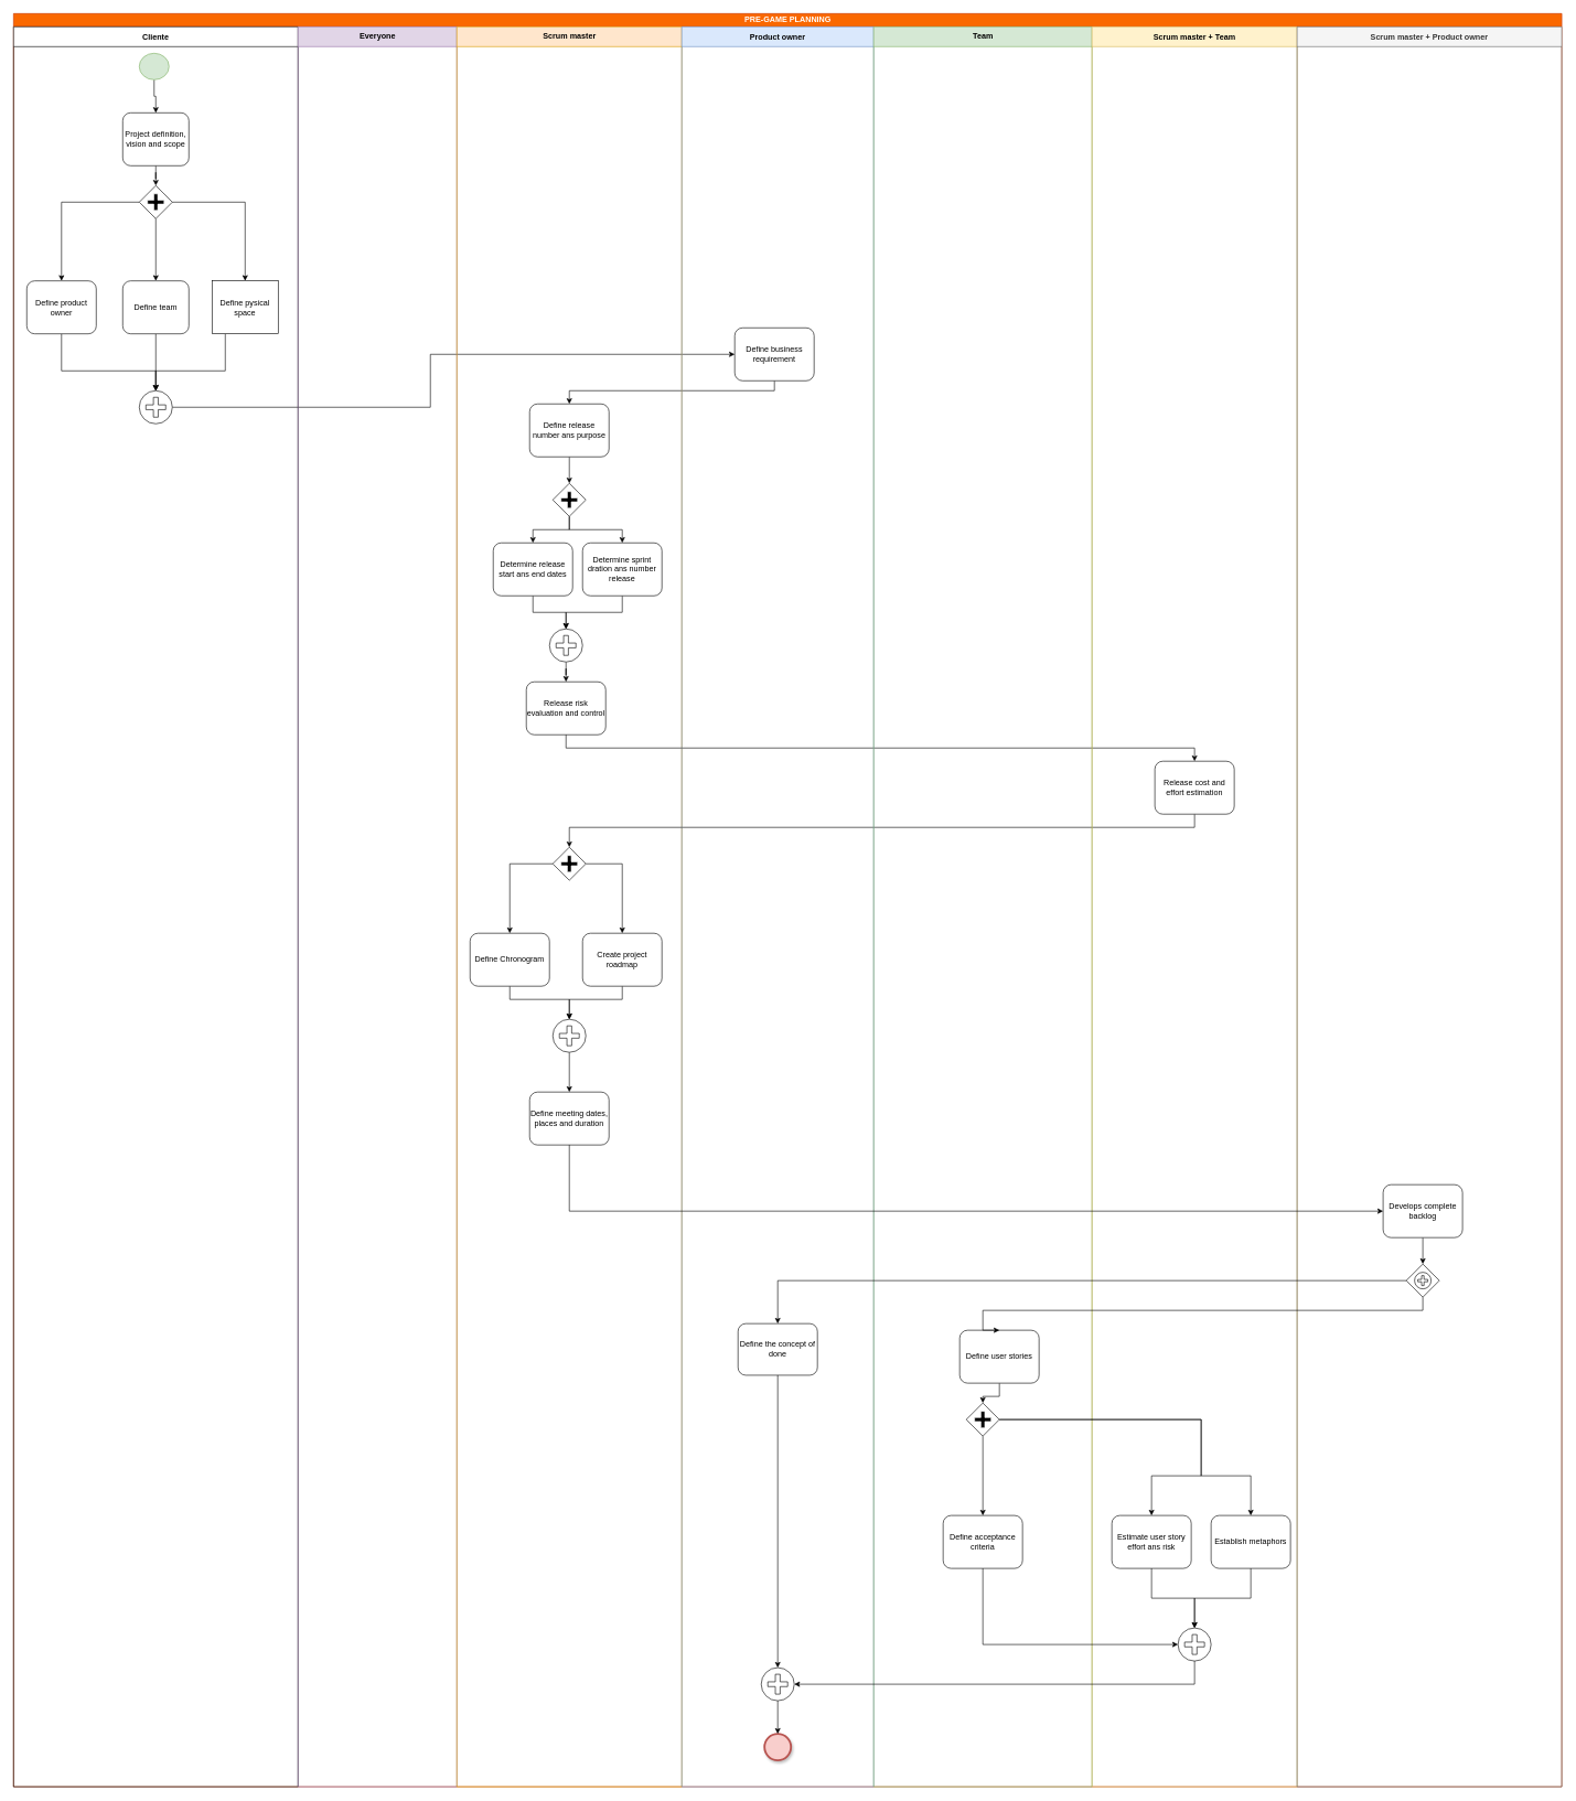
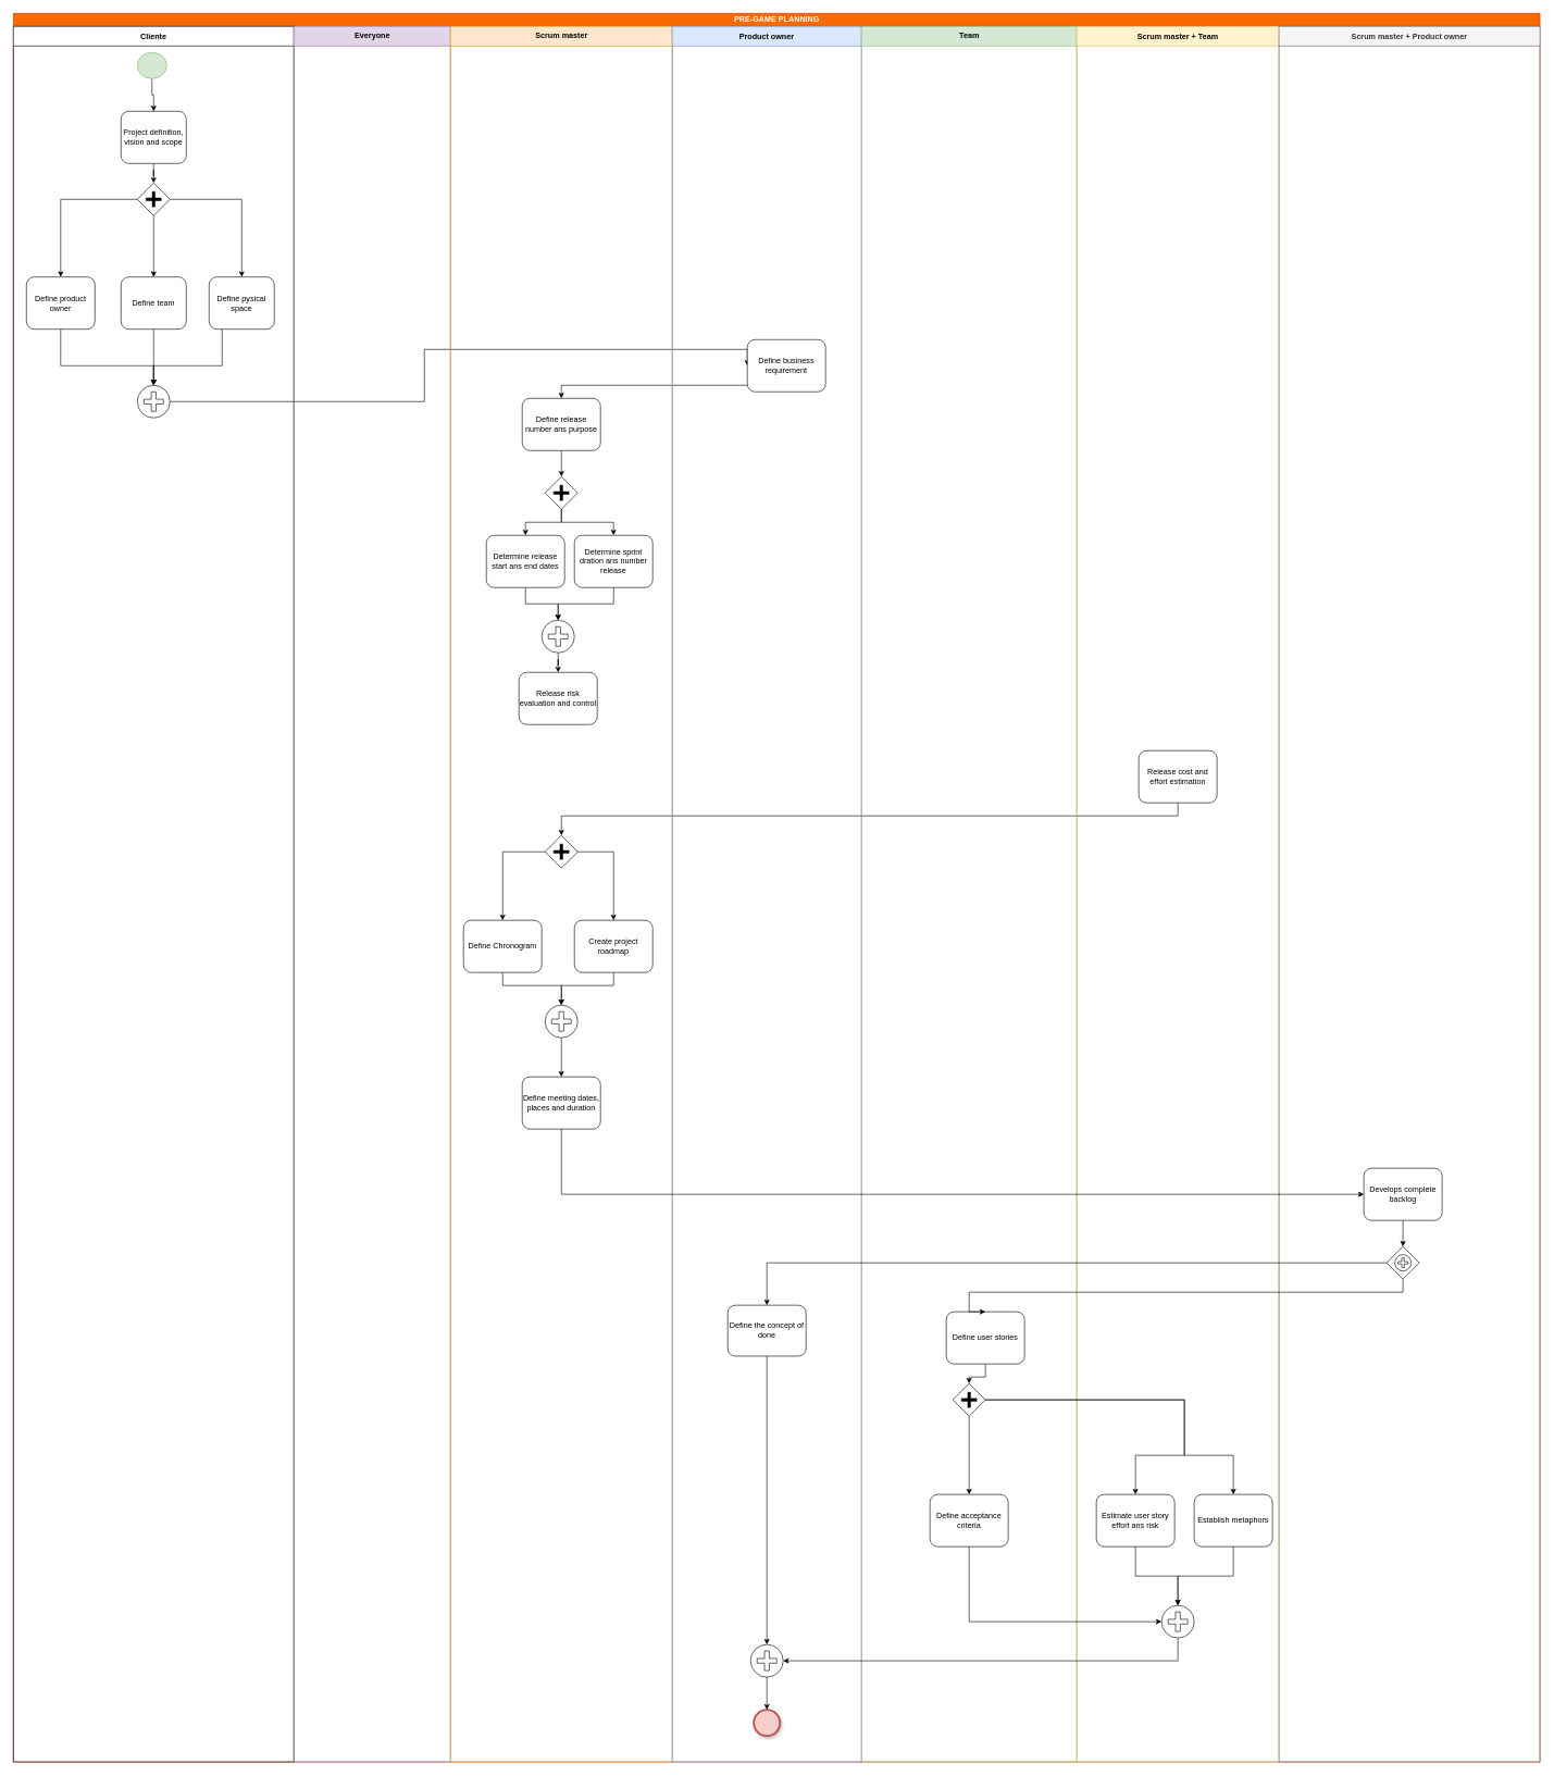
- <mxCell id="19" value="Define pysical space" style="html=1;whiteSpace=wrap;dropTarget=0;shadow=0;rounded=0;" parent="5" vertex="1"><mxGeometry x="300" y="384" width="100" height="80" as="geometry" /></mxCell>
+ <mxCell id="19" value="Define pysical space" style="html=1;whiteSpace=wrap;rounded=1;dropTarget=0;shadow=0;" parent="5" vertex="1"><mxGeometry x="300" y="384" width="100" height="80" as="geometry" /></mxCell>
- <mxCell id="48" value="Define business requirement" style="shape=ext;rounded=1;html=1;whiteSpace=wrap;shadow=0;" parent="47" vertex="1"><mxGeometry x="80" y="455" width="120" height="80" as="geometry" /></mxCell>
+ <mxCell id="48" value="Define business requirement" style="shape=ext;rounded=1;html=1;whiteSpace=wrap;shadow=0;" parent="47" vertex="1"><mxGeometry x="115" y="480" width="120" height="80" as="geometry" /></mxCell>
- <mxCell id="45" style="edgeStyle=orthogonalEdgeStyle;rounded=0;orthogonalLoop=1;jettySize=auto;html=1;entryX=0.5;entryY=0;entryDx=0;entryDy=0;" parent="2" source="34" target="59" edge="1"><mxGeometry relative="1" as="geometry"><Array as="points"><mxPoint x="835" y="1110" /><mxPoint x="1785" y="1110" /></Array></mxGeometry></mxCell>
